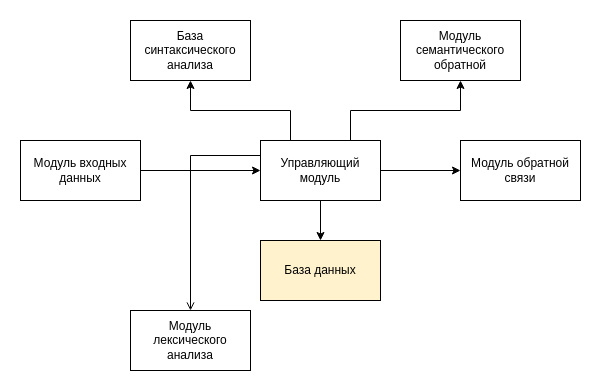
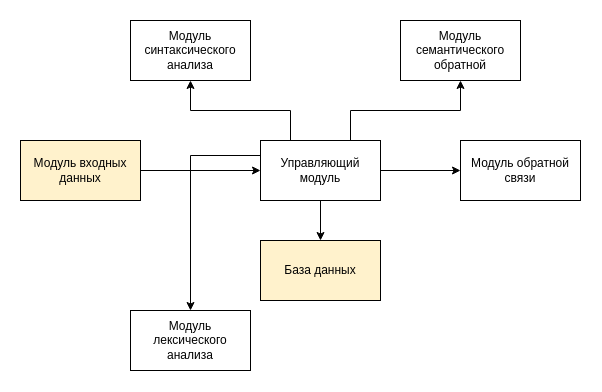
- <mxCell id="12" value="База синтаксического анализа" style="rounded=0;whiteSpace=wrap;html=1;" vertex="1" parent="1"><mxGeometry x="130" y="20" width="120" height="60" as="geometry" /></mxCell>
+ <mxCell id="12" value="Модуль синтаксического анализа" style="rounded=0;whiteSpace=wrap;html=1;" vertex="1" parent="1"><mxGeometry x="130" y="20" width="120" height="60" as="geometry" /></mxCell>
- <mxCell id="3" value="Модуль входных данных" style="rounded=0;whiteSpace=wrap;html=1;" vertex="1" parent="1"><mxGeometry x="20" y="140" width="120" height="60" as="geometry" /></mxCell>
+ <mxCell id="3" value="Модуль входных данных" style="rounded=0;whiteSpace=wrap;html=1;fillColor=#fff2cc;" vertex="1" parent="1"><mxGeometry x="20" y="140" width="120" height="60" as="geometry" /></mxCell>
- <mxCell id="8" style="edgeStyle=orthogonalEdgeStyle;rounded=0;orthogonalLoop=1;jettySize=auto;html=1;exitX=0;exitY=0.25;exitDx=0;exitDy=0;entryX=0.5;entryY=0;entryDx=0;entryDy=0;endArrow=open;" edge="1" parent="1" source="9" target="11"><mxGeometry relative="1" as="geometry" /></mxCell>
+ <mxCell id="8" style="edgeStyle=orthogonalEdgeStyle;rounded=0;orthogonalLoop=1;jettySize=auto;html=1;exitX=0;exitY=0.25;exitDx=0;exitDy=0;entryX=0.5;entryY=0;entryDx=0;entryDy=0;" edge="1" parent="1" source="9" target="11"><mxGeometry relative="1" as="geometry" /></mxCell>
